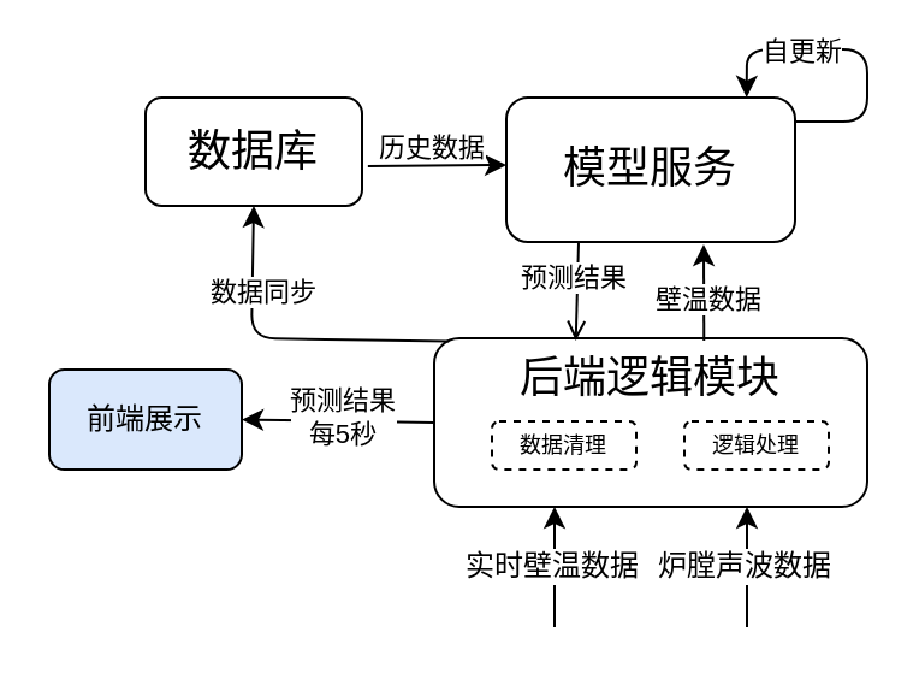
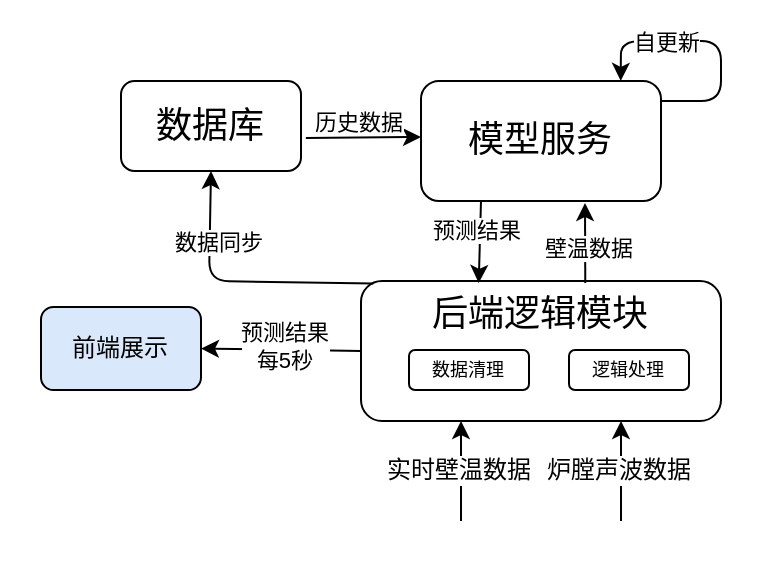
- <mxCell id="11" value="" style="endArrow=open;html=1;exitX=0.25;exitY=1;exitDx=0;exitDy=0;entryX=0.327;entryY=0.014;entryDx=0;entryDy=0;entryPerimeter=0;" parent="1" source="6" target="2" edge="1"><mxGeometry width="50" height="50" relative="1" as="geometry"><mxPoint x="360" y="180" as="sourcePoint" /><mxPoint x="240" y="140" as="targetPoint" /></mxGeometry></mxCell>
+ <mxCell id="11" value="" style="endArrow=classic;html=1;exitX=0.25;exitY=1;exitDx=0;exitDy=0;entryX=0.327;entryY=0.014;entryDx=0;entryDy=0;entryPerimeter=0;" parent="1" source="6" target="2" edge="1"><mxGeometry width="50" height="50" relative="1" as="geometry"><mxPoint x="360" y="180" as="sourcePoint" /><mxPoint x="240" y="140" as="targetPoint" /></mxGeometry></mxCell>
- <mxCell id="22" value="数据清理" style="rounded=1;whiteSpace=wrap;html=1;fontSize=9;dashed=1;" vertex="1" parent="1"><mxGeometry x="204" y="174.5" width="60" height="20" as="geometry" /></mxCell>
+ <mxCell id="22" value="数据清理" style="rounded=1;whiteSpace=wrap;html=1;fontSize=9;" vertex="1" parent="1"><mxGeometry x="204" y="174.5" width="60" height="20" as="geometry" /></mxCell>
- <mxCell id="23" value="逻辑处理" style="rounded=1;whiteSpace=wrap;html=1;fontSize=9;dashed=1;" vertex="1" parent="1"><mxGeometry x="284" y="174.5" width="60" height="20" as="geometry" /></mxCell>
+ <mxCell id="23" value="逻辑处理" style="rounded=1;whiteSpace=wrap;html=1;fontSize=9;" vertex="1" parent="1"><mxGeometry x="284" y="174.5" width="60" height="20" as="geometry" /></mxCell>
